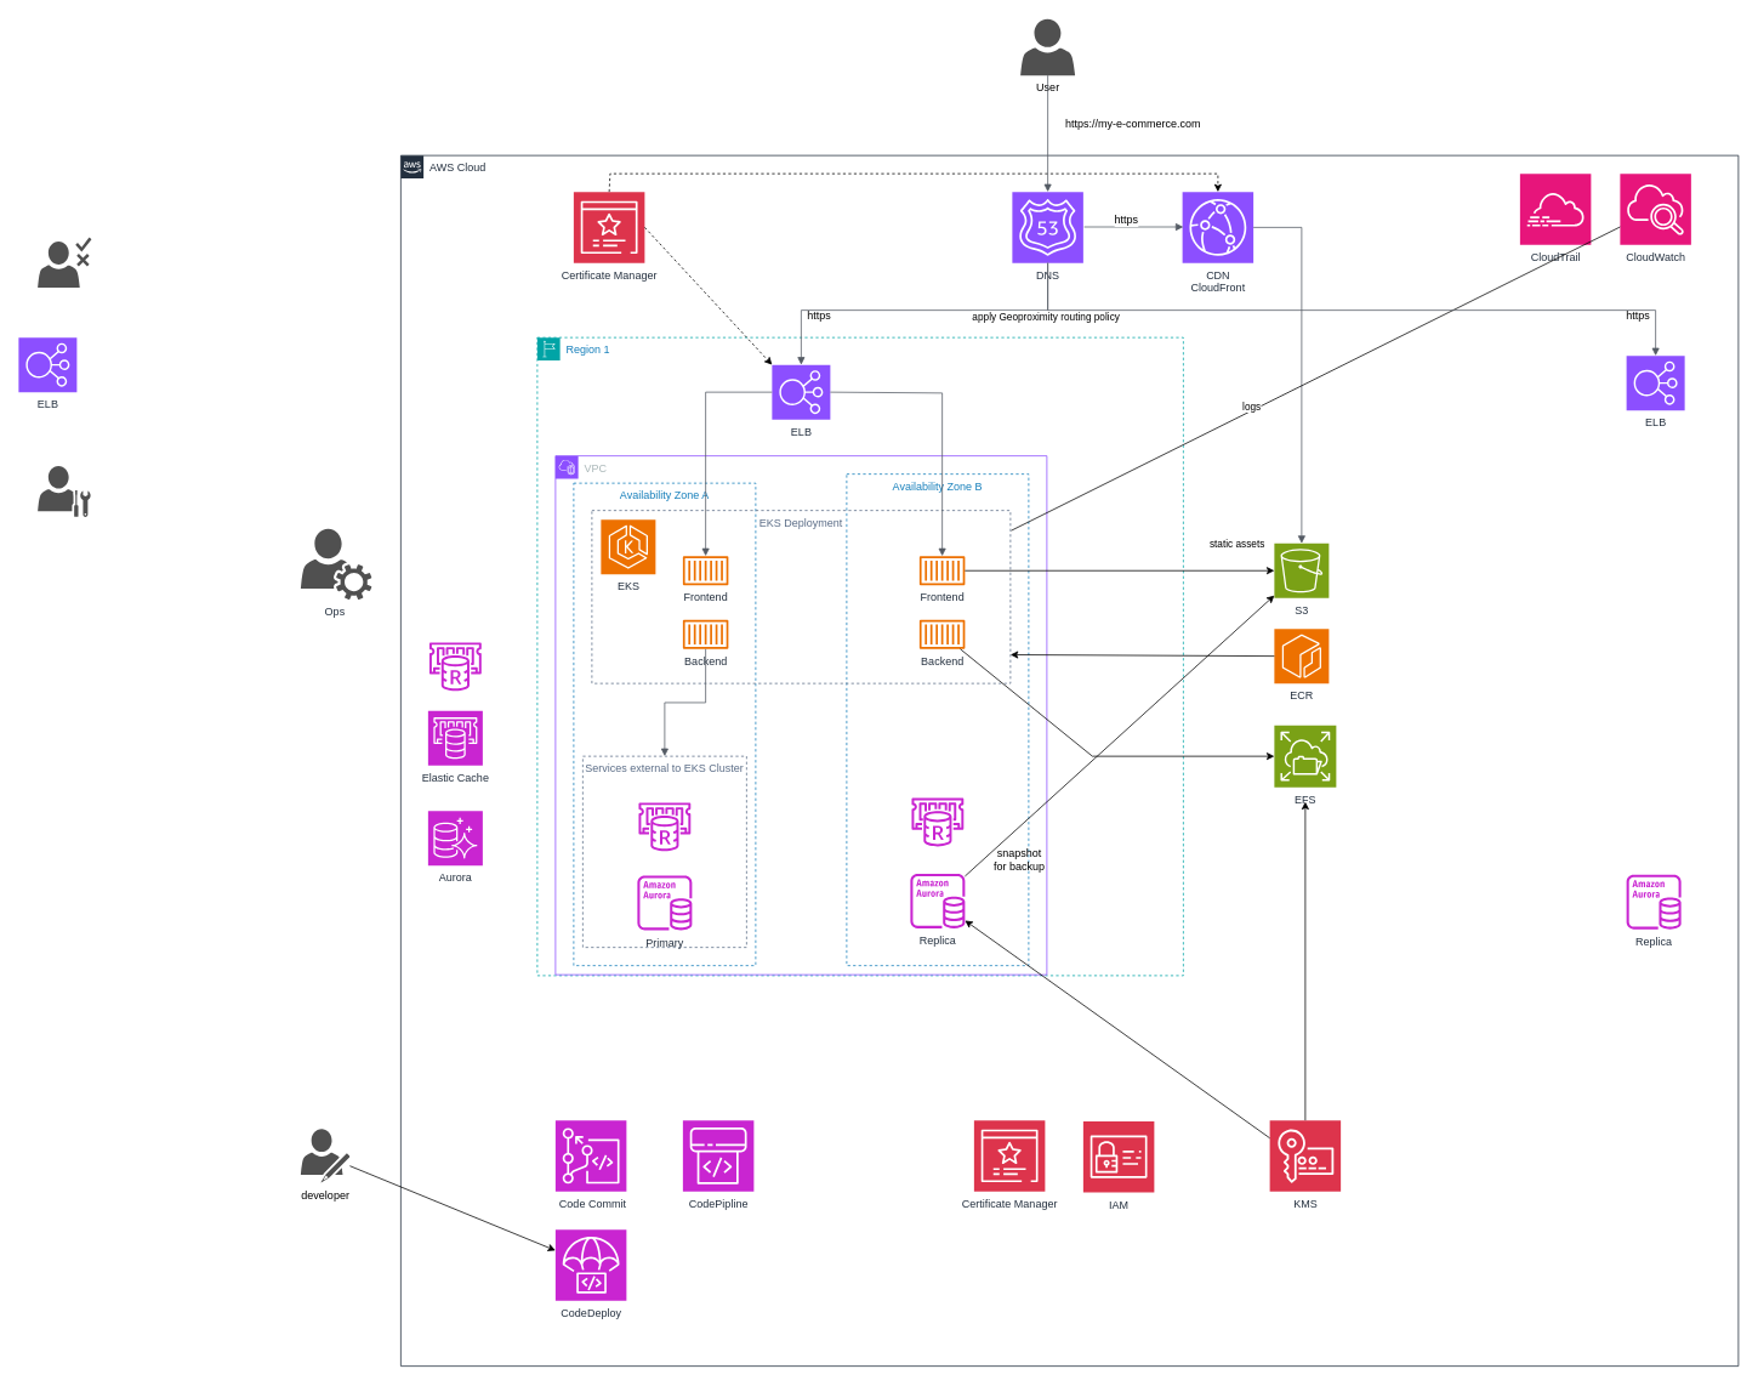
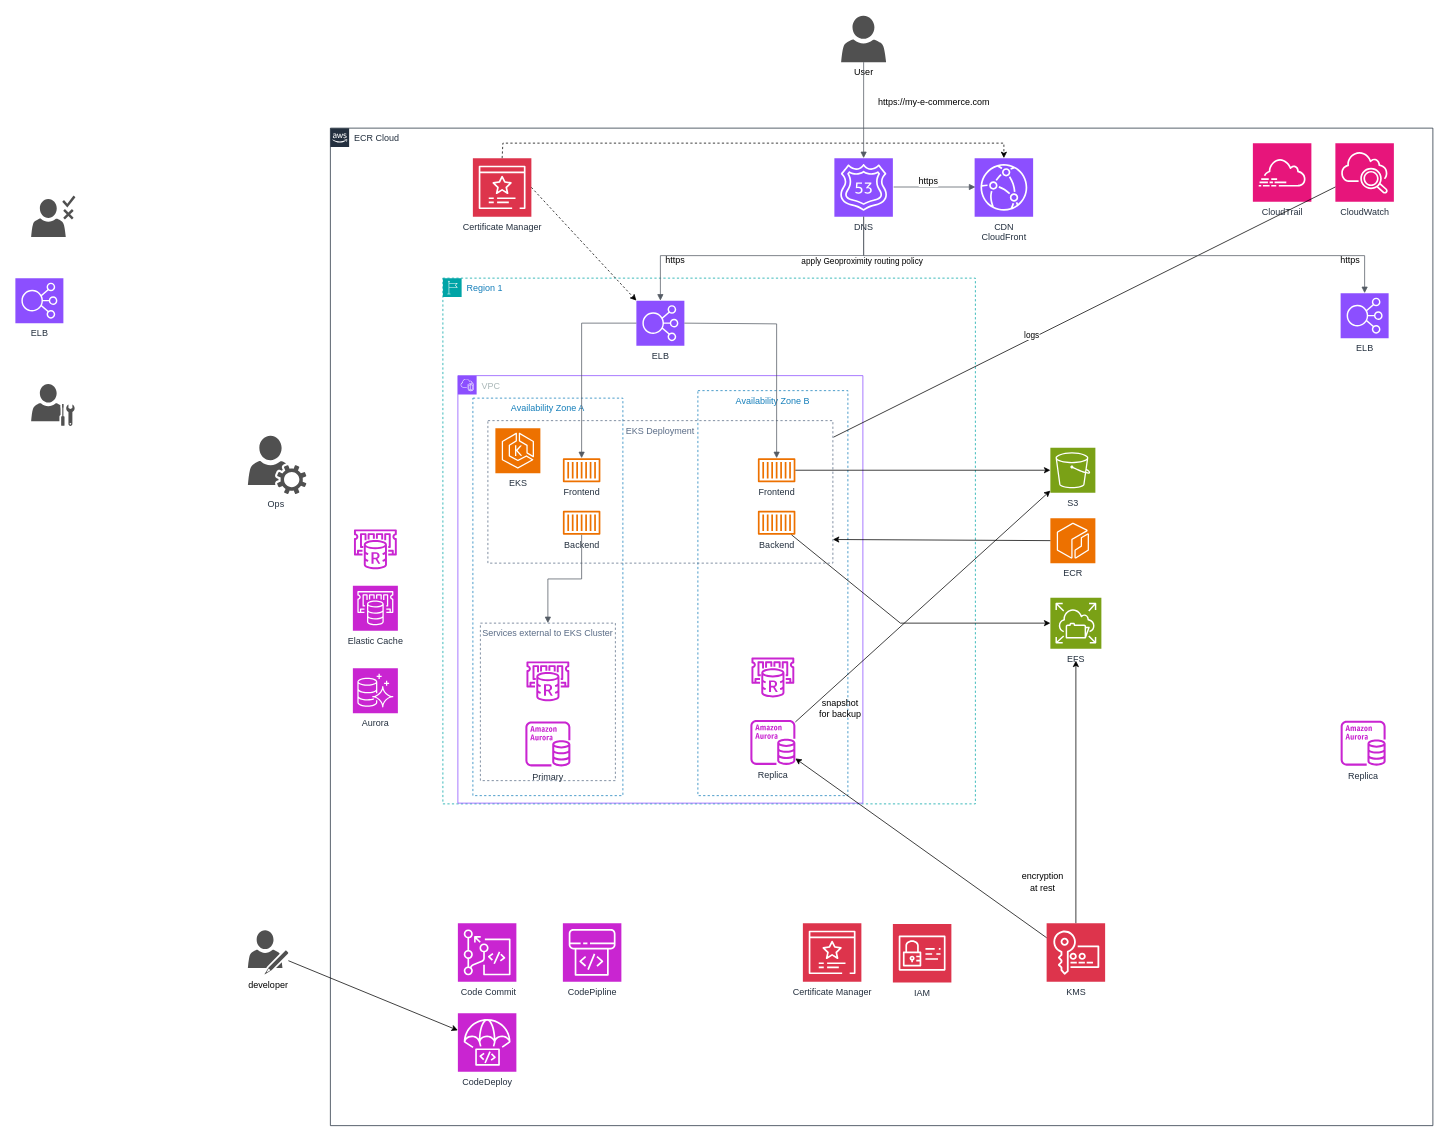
- <mxCell id="7" value="AWS Cloud" style="points=[[0,0],[0.25,0],[0.5,0],[0.75,0],[1,0],[1,0.25],[1,0.5],[1,0.75],[1,1],[0.75,1],[0.5,1],[0.25,1],[0,1],[0,0.75],[0,0.5],[0,0.25]];outlineConnect=0;gradientColor=none;html=1;whiteSpace=wrap;fontSize=12;fontStyle=0;container=1;pointerEvents=0;collapsible=0;recursiveResize=0;shape=mxgraph.aws4.group;grIcon=mxgraph.aws4.group_aws_cloud_alt;strokeColor=#232F3E;fillColor=none;verticalAlign=top;align=left;spacingLeft=30;fontColor=#232F3E;dashed=0;" parent="1" vertex="1"><mxGeometry x="440" width="1470" height="1330" as="geometry" y="170" /></mxCell>
+ <mxCell id="7" value="ECR Cloud" style="points=[[0,0],[0.25,0],[0.5,0],[0.75,0],[1,0],[1,0.25],[1,0.5],[1,0.75],[1,1],[0.75,1],[0.5,1],[0.25,1],[0,1],[0,0.75],[0,0.5],[0,0.25]];outlineConnect=0;gradientColor=none;html=1;whiteSpace=wrap;fontSize=12;fontStyle=0;container=1;pointerEvents=0;collapsible=0;recursiveResize=0;shape=mxgraph.aws4.group;grIcon=mxgraph.aws4.group_aws_cloud_alt;strokeColor=#232F3E;fillColor=none;verticalAlign=top;align=left;spacingLeft=30;fontColor=#232F3E;dashed=0;" parent="1" vertex="1"><mxGeometry x="440" width="1470" height="1330" as="geometry" y="170" /></mxCell>
- <mxCell id="42" value="" style="edgeStyle=orthogonalEdgeStyle;html=1;endArrow=none;elbow=vertical;startArrow=block;startFill=1;strokeColor=#545B64;rounded=0;entryX=1;entryY=0.5;entryDx=0;entryDy=0;entryPerimeter=0;exitX=0.5;exitY=0;exitDx=0;exitDy=0;exitPerimeter=0;" parent="7" source="39" target="9" edge="1"><mxGeometry width="100" relative="1" as="geometry"><mxPoint x="1057" y="78.5" as="sourcePoint" /><mxPoint x="948" y="78.5" as="targetPoint" /></mxGeometry></mxCell>
- <mxCell id="43" value="static assets" style="edgeLabel;html=1;align=center;verticalAlign=middle;resizable=0;points=[];" parent="42" vertex="1" connectable="0"><mxGeometry x="-0.197" y="3" relative="1" as="geometry"><mxPoint x="-69" y="161" as="offset" /></mxGeometry></mxCell>
+ <mxCell id="56" value="encryption at rest" style="text;html=1;align=center;verticalAlign=middle;whiteSpace=wrap;rounded=0;" vertex="1" parent="7"><mxGeometry x="920" y="990" width="60" height="30" as="geometry" /></mxCell>
